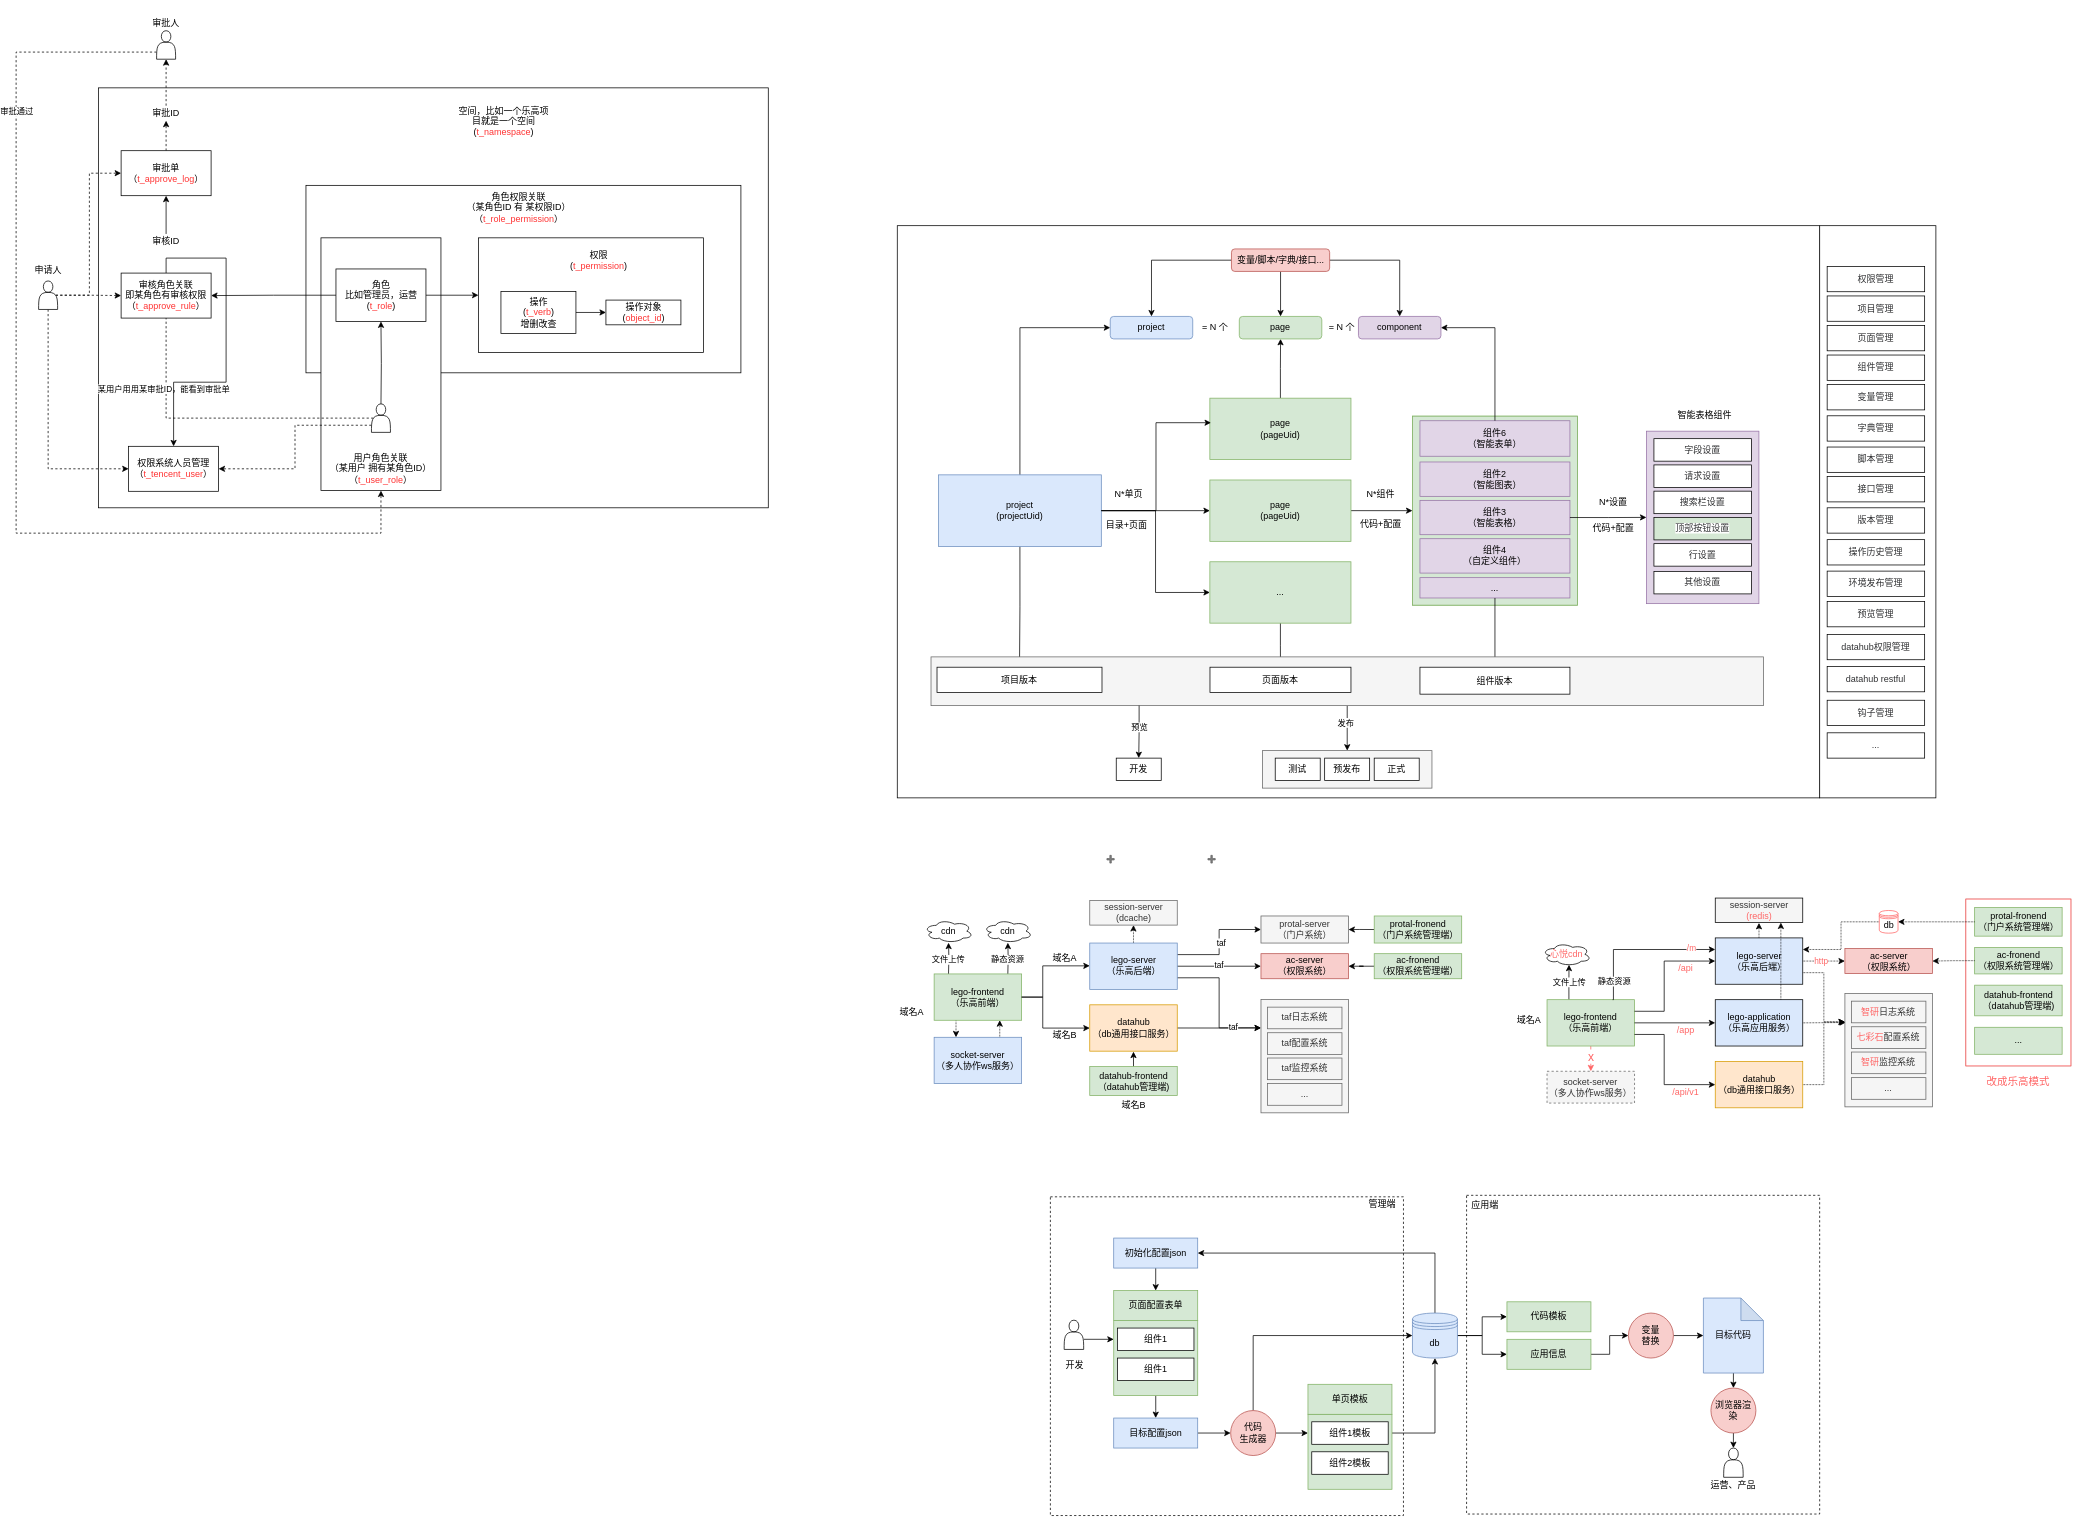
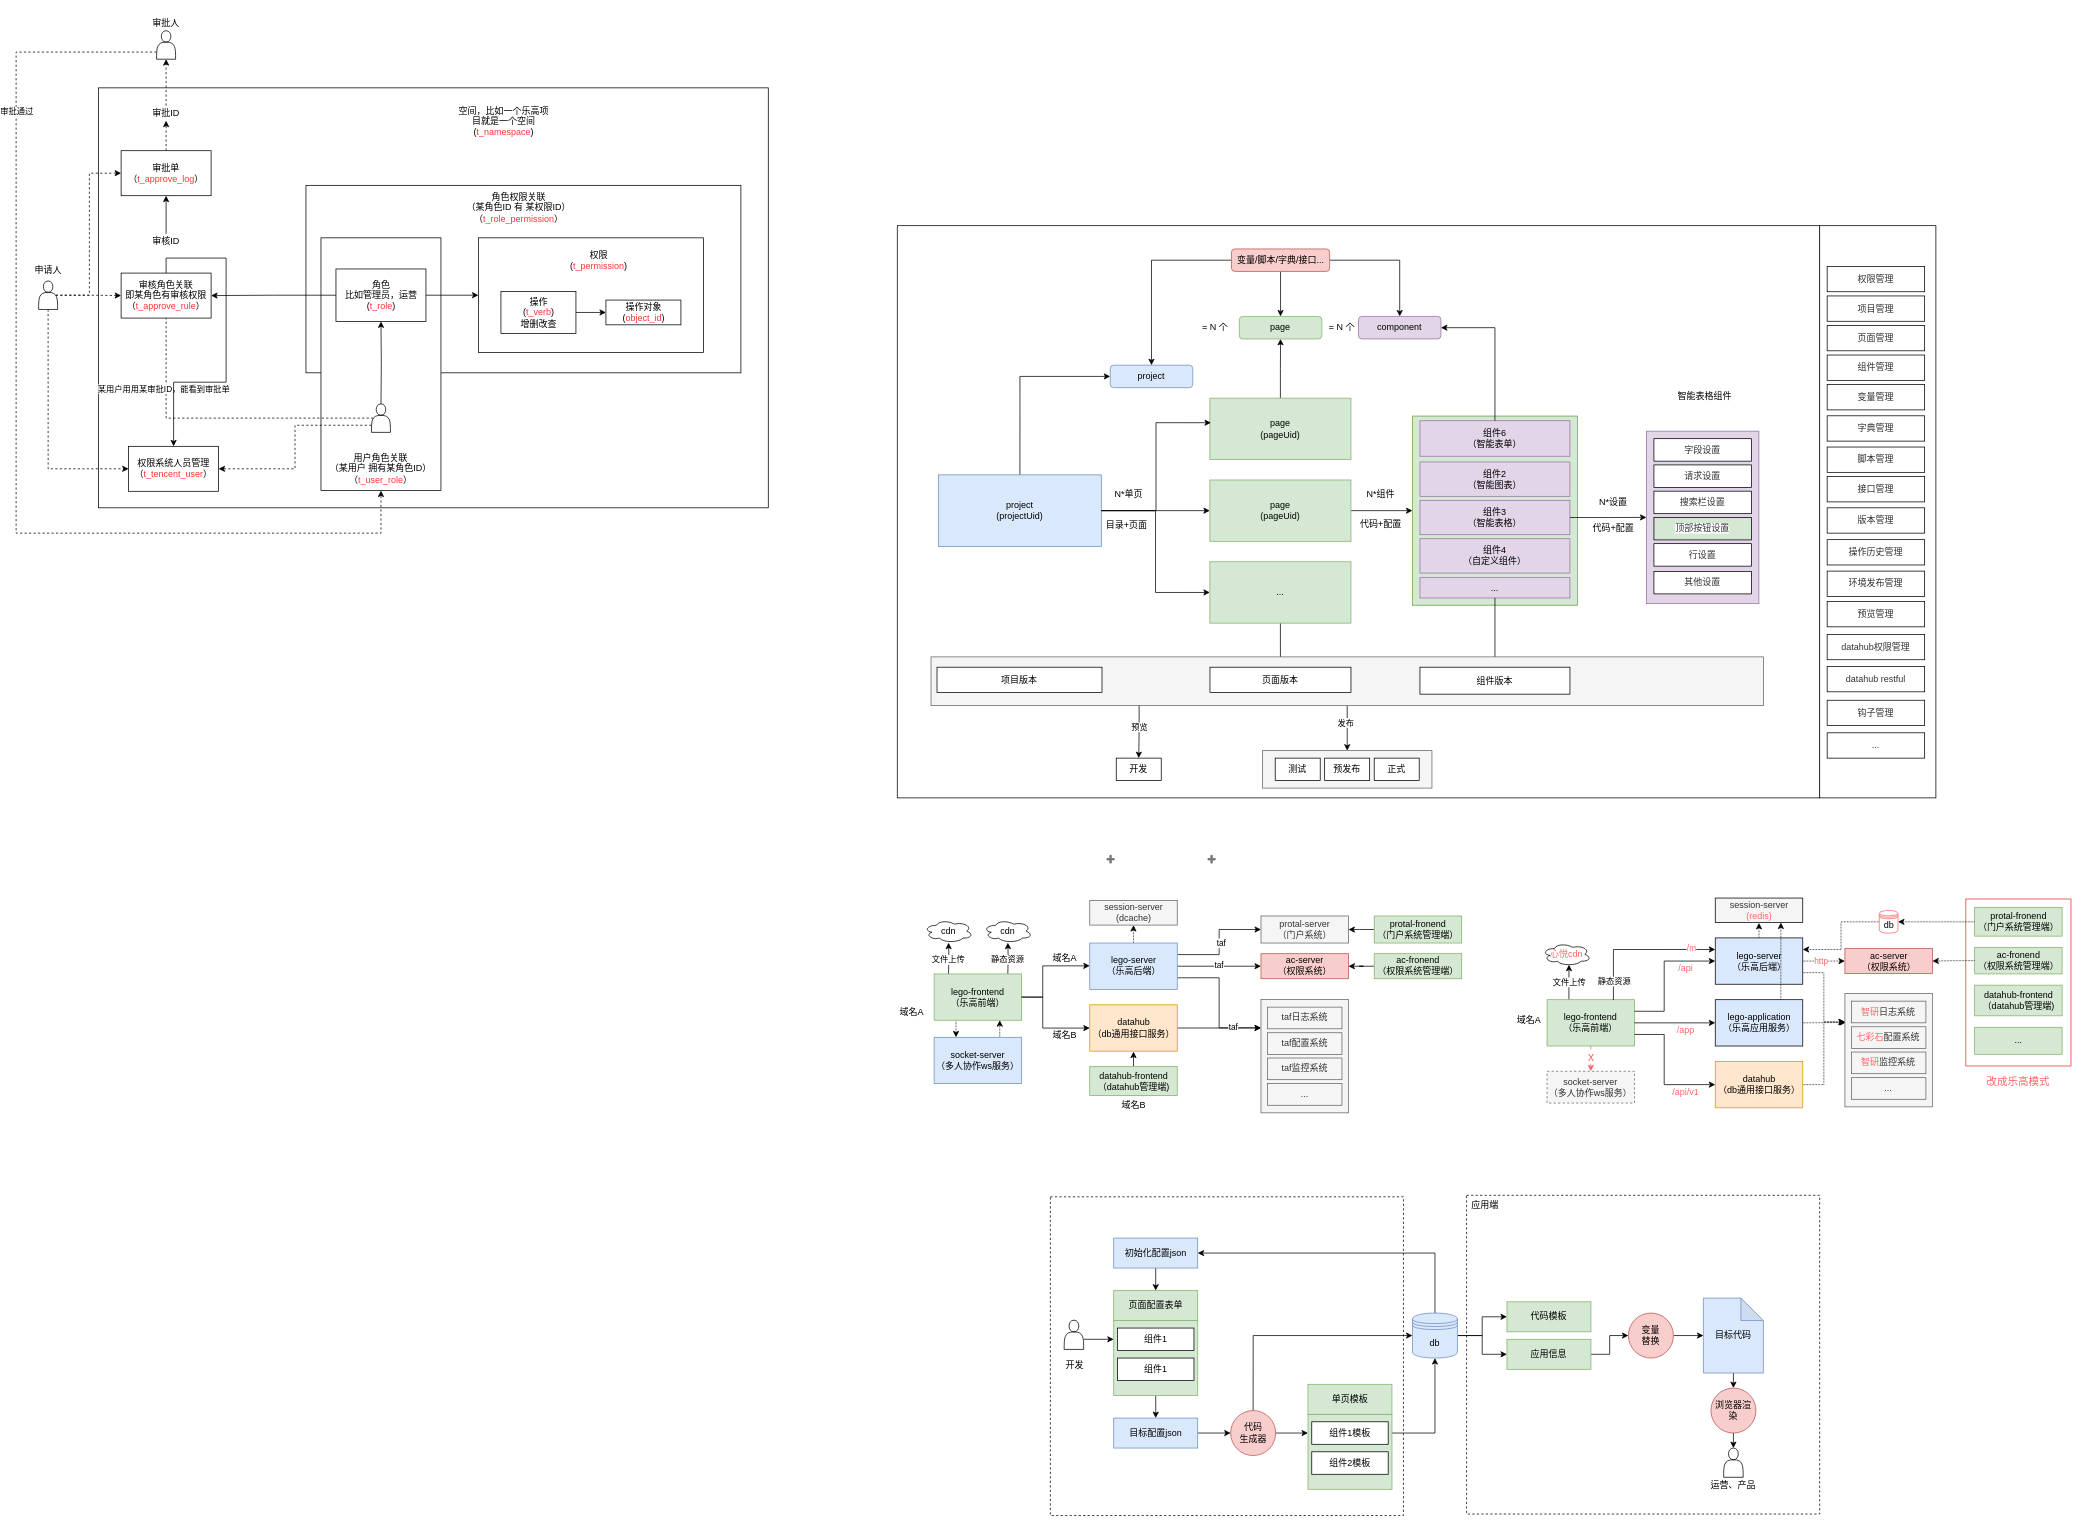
- <mxCell id="26" value="&lt;span&gt;project&lt;/span&gt;" style="rounded=1;whiteSpace=wrap;html=1;fillColor=#dae8fc;strokeColor=#6c8ebf;" parent="1" vertex="1"><mxGeometry x="1479" y="421" width="110" height="30" as="geometry" /></mxCell>
+ <mxCell id="26" value="&lt;span&gt;project&lt;/span&gt;" style="rounded=1;whiteSpace=wrap;html=1;fillColor=#dae8fc;strokeColor=#6c8ebf;" parent="1" vertex="1"><mxGeometry x="1479" y="486" width="110" height="30" as="geometry" /></mxCell>
- <mxCell id="37" value="智能表格组件" style="text;html=1;strokeColor=none;fillColor=none;align=center;verticalAlign=middle;whiteSpace=wrap;rounded=0;" parent="1" vertex="1"><mxGeometry x="2232.5" y="543" width="77.5" height="20" as="geometry" /></mxCell>
+ <mxCell id="37" value="智能表格组件" style="text;html=1;strokeColor=none;fillColor=none;align=center;verticalAlign=middle;whiteSpace=wrap;rounded=0;" parent="1" vertex="1"><mxGeometry x="2232.5" y="518" width="77.5" height="20" as="geometry" /></mxCell>
- <mxCell id="15" style="edgeStyle=orthogonalEdgeStyle;rounded=0;orthogonalLoop=1;jettySize=auto;html=1;exitX=0.5;exitY=1;exitDx=0;exitDy=0;" parent="1" source="16" target="82" edge="1"><mxGeometry relative="1" as="geometry" /></mxCell>
- <mxCell id="209" value="管理端" style="text;html=1;strokeColor=none;fillColor=none;align=center;verticalAlign=middle;whiteSpace=wrap;rounded=0;dashed=1;" parent="1" vertex="1"><mxGeometry x="1822" y="1595" width="40" height="20" as="geometry" /></mxCell>
